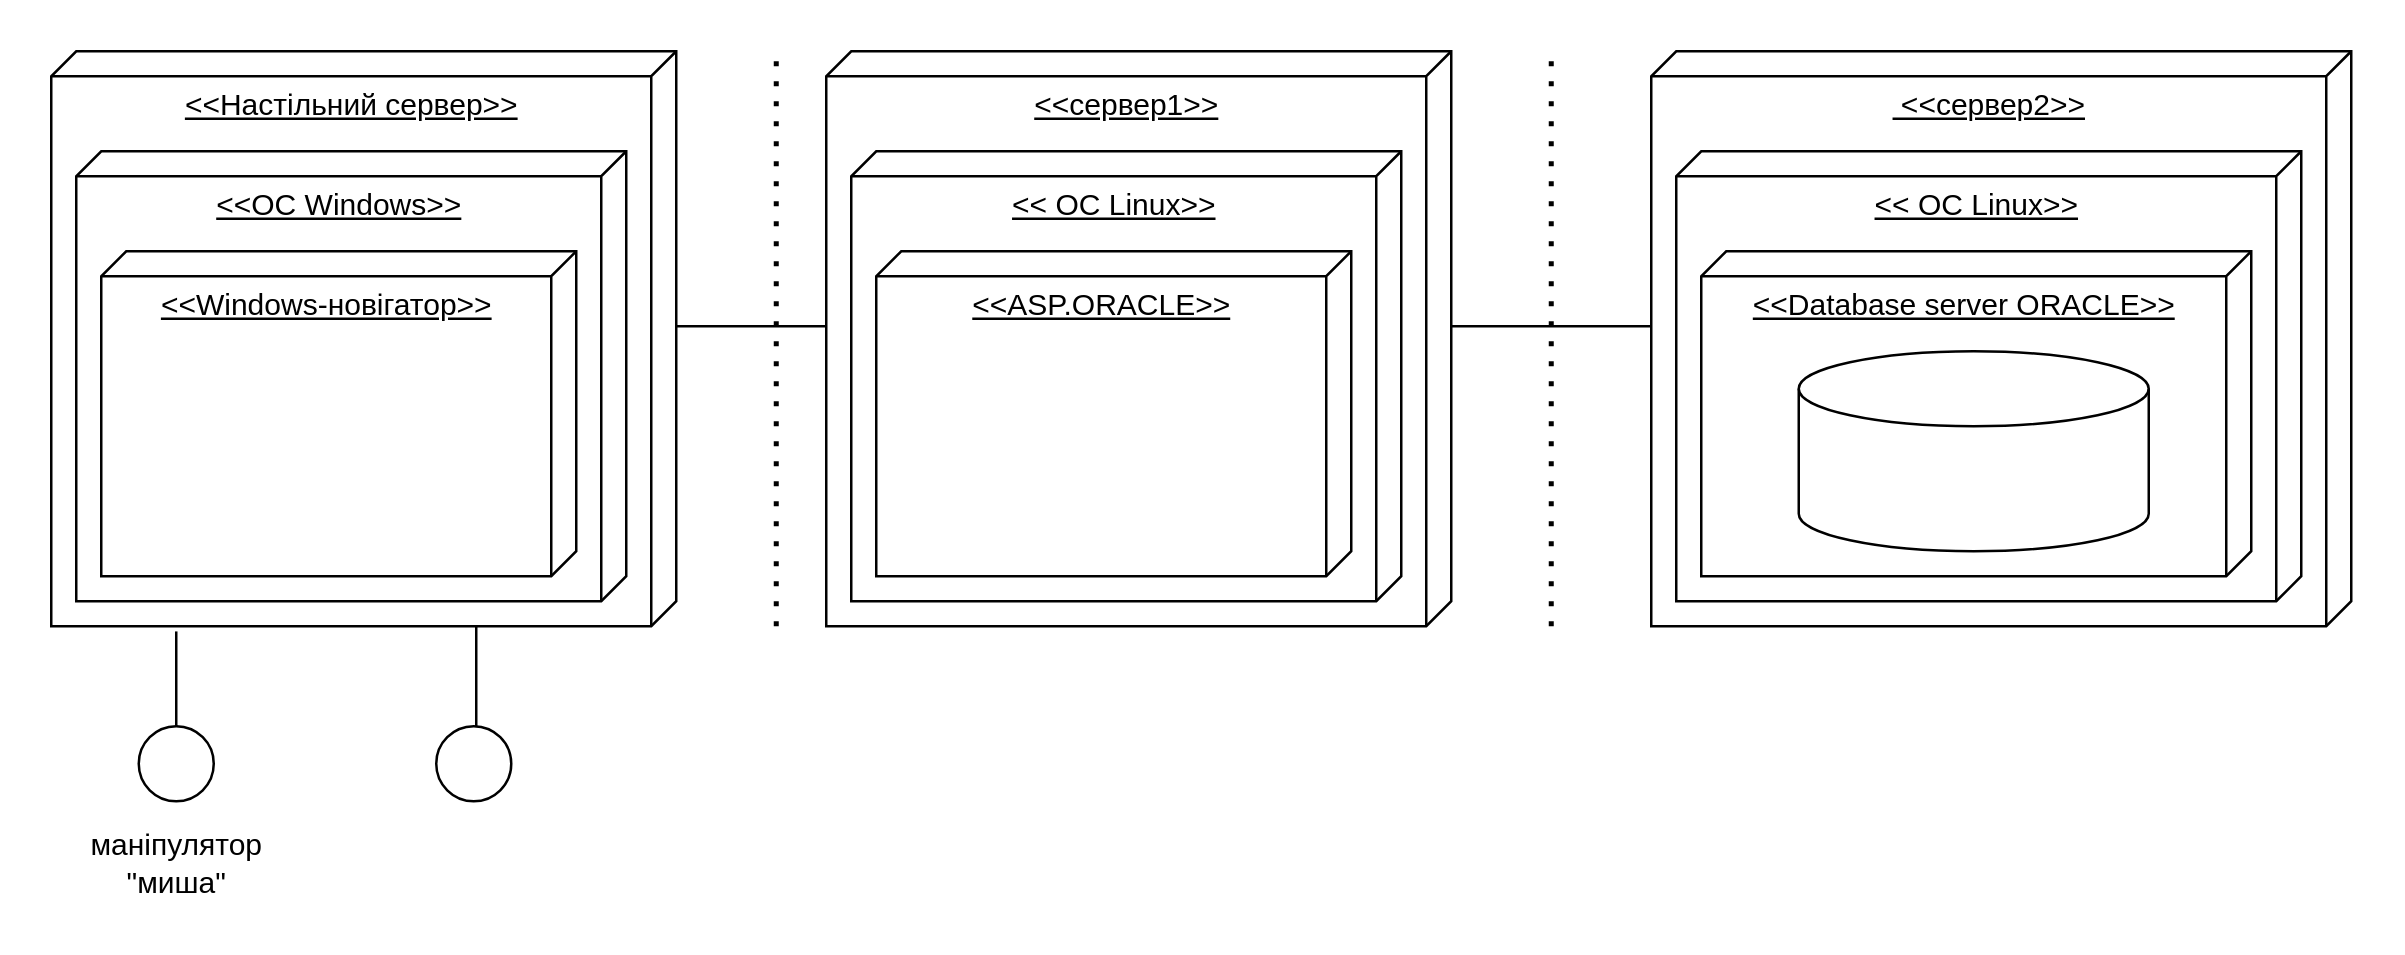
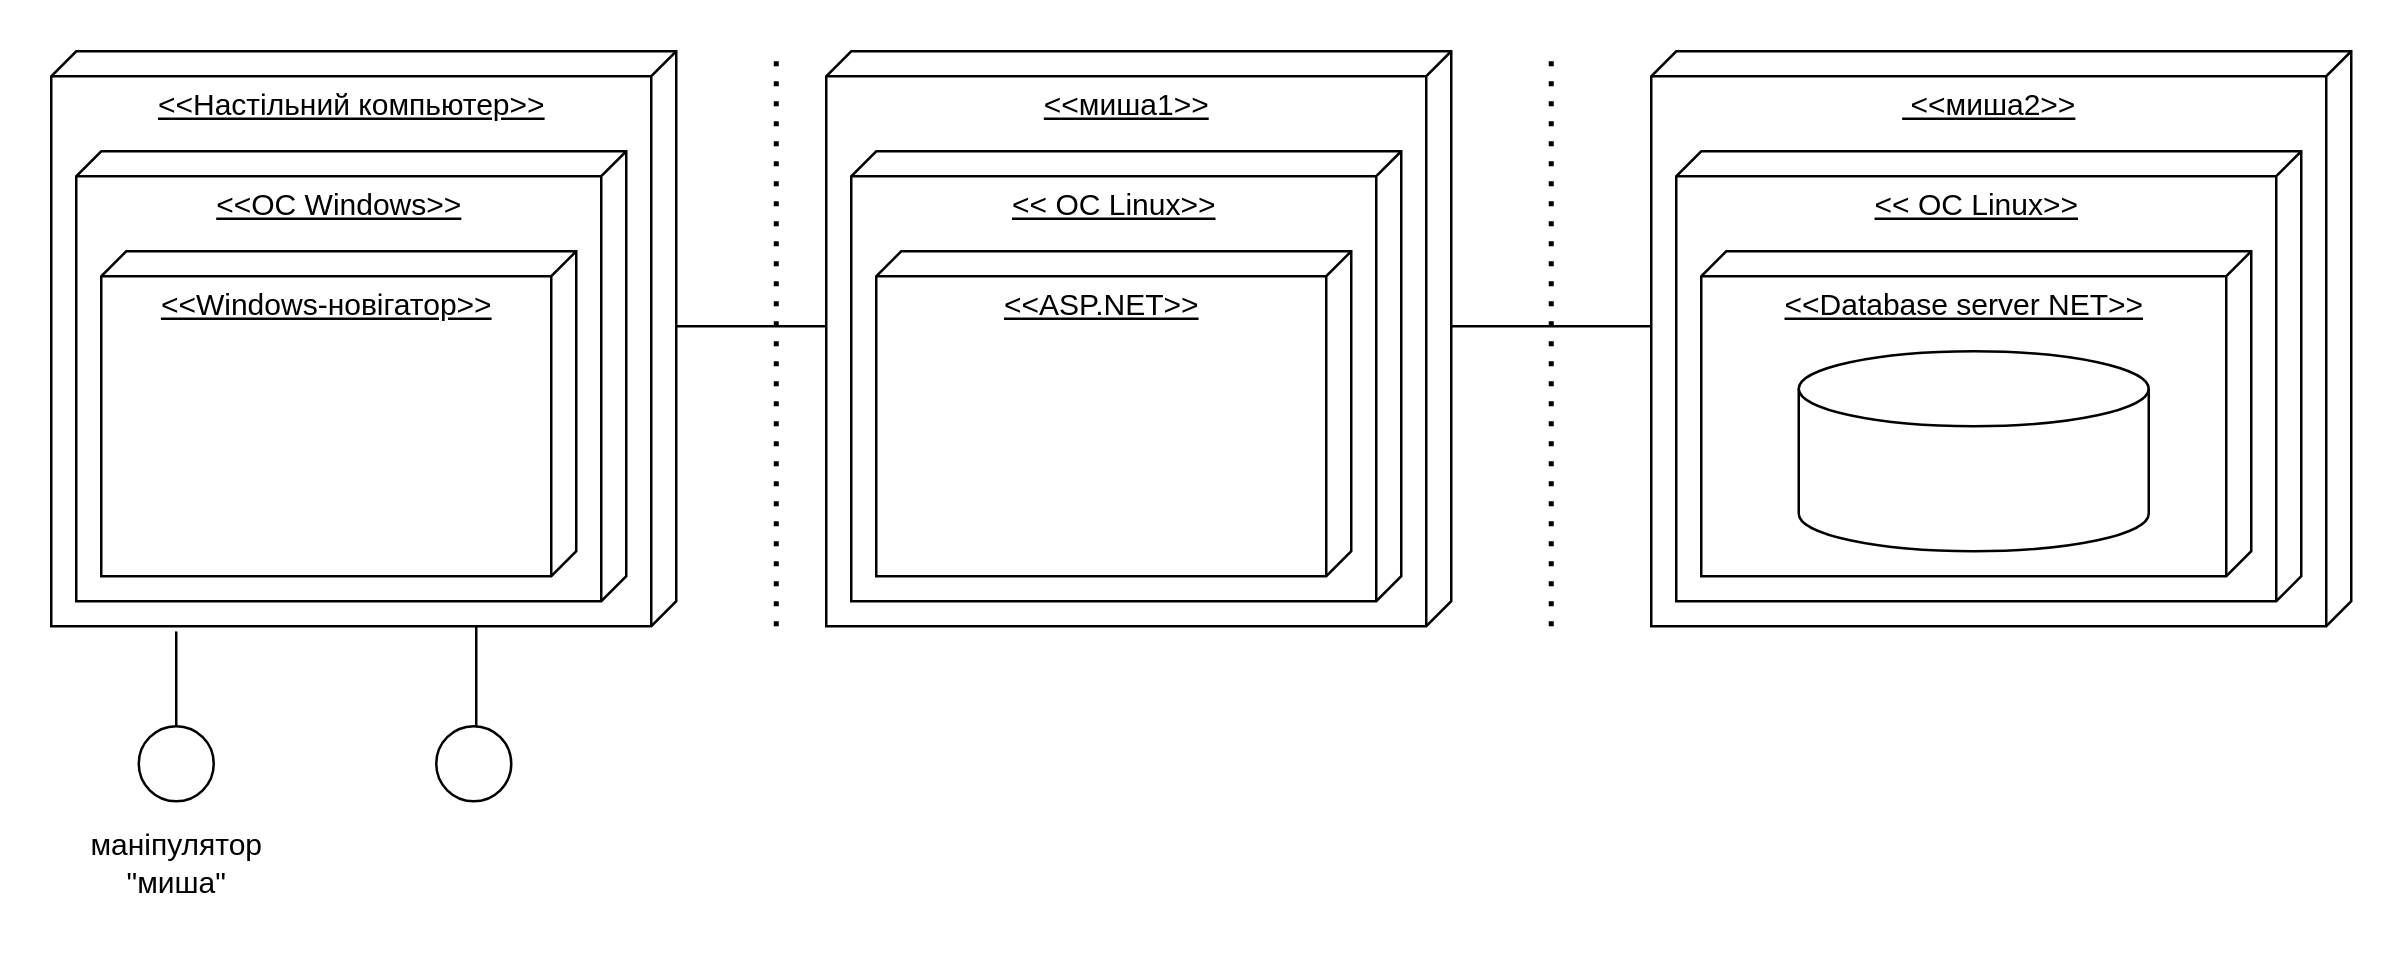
- <mxCell id="2" value="&amp;lt;&amp;lt;Настільний сервер&amp;gt;&amp;gt;" style="verticalAlign=top;align=center;spacingTop=8;spacingLeft=2;spacingRight=12;shape=cube;size=10;direction=south;fontStyle=4;html=1;" parent="1" vertex="1"><mxGeometry x="20" y="20" width="250" height="230" as="geometry" /></mxCell>
+ <mxCell id="2" value="&amp;lt;&amp;lt;Настільний компьютер&amp;gt;&amp;gt;" style="verticalAlign=top;align=center;spacingTop=8;spacingLeft=2;spacingRight=12;shape=cube;size=10;direction=south;fontStyle=4;html=1;" parent="1" vertex="1"><mxGeometry x="20" y="20" width="250" height="230" as="geometry" /></mxCell>
- <mxCell id="7" value="&amp;lt;&amp;lt;сервер1&amp;gt;&amp;gt;" style="verticalAlign=top;align=center;spacingTop=8;spacingLeft=2;spacingRight=12;shape=cube;size=10;direction=south;fontStyle=4;html=1;" parent="1" vertex="1"><mxGeometry x="330" y="20" width="250" height="230" as="geometry" /></mxCell>
+ <mxCell id="7" value="&amp;lt;&amp;lt;миша1&amp;gt;&amp;gt;" style="verticalAlign=top;align=center;spacingTop=8;spacingLeft=2;spacingRight=12;shape=cube;size=10;direction=south;fontStyle=4;html=1;" parent="1" vertex="1"><mxGeometry x="330" y="20" width="250" height="230" as="geometry" /></mxCell>
- <mxCell id="17" value="&amp;nbsp;&amp;lt;&amp;lt;сервер2&amp;gt;&amp;gt;" style="verticalAlign=top;align=center;spacingTop=8;spacingLeft=2;spacingRight=12;shape=cube;size=10;direction=south;fontStyle=4;html=1;" parent="1" vertex="1"><mxGeometry x="660" y="20" width="280" height="230" as="geometry" /></mxCell>
+ <mxCell id="17" value="&amp;nbsp;&amp;lt;&amp;lt;миша2&amp;gt;&amp;gt;" style="verticalAlign=top;align=center;spacingTop=8;spacingLeft=2;spacingRight=12;shape=cube;size=10;direction=south;fontStyle=4;html=1;" parent="1" vertex="1"><mxGeometry x="660" y="20" width="280" height="230" as="geometry" /></mxCell>
- <mxCell id="9" value="&amp;lt;&amp;lt;ASP.ORACLE&amp;gt;&amp;gt;" style="verticalAlign=top;align=center;spacingTop=8;spacingLeft=2;spacingRight=12;shape=cube;size=10;direction=south;fontStyle=4;html=1;" parent="1" vertex="1"><mxGeometry x="350" y="100" width="190" height="130" as="geometry" /></mxCell>
+ <mxCell id="9" value="&amp;lt;&amp;lt;ASP.NET&amp;gt;&amp;gt;" style="verticalAlign=top;align=center;spacingTop=8;spacingLeft=2;spacingRight=12;shape=cube;size=10;direction=south;fontStyle=4;html=1;" parent="1" vertex="1"><mxGeometry x="350" y="100" width="190" height="130" as="geometry" /></mxCell>
- <mxCell id="19" value="&amp;lt;&amp;lt;Database server ORACLE&amp;gt;&amp;gt;" style="verticalAlign=top;align=center;spacingTop=8;spacingLeft=2;spacingRight=12;shape=cube;size=10;direction=south;fontStyle=4;html=1;" parent="1" vertex="1"><mxGeometry x="680" y="100" width="220" height="130" as="geometry" /></mxCell>
+ <mxCell id="19" value="&amp;lt;&amp;lt;Database server NET&amp;gt;&amp;gt;" style="verticalAlign=top;align=center;spacingTop=8;spacingLeft=2;spacingRight=12;shape=cube;size=10;direction=south;fontStyle=4;html=1;" parent="1" vertex="1"><mxGeometry x="680" y="100" width="220" height="130" as="geometry" /></mxCell>
